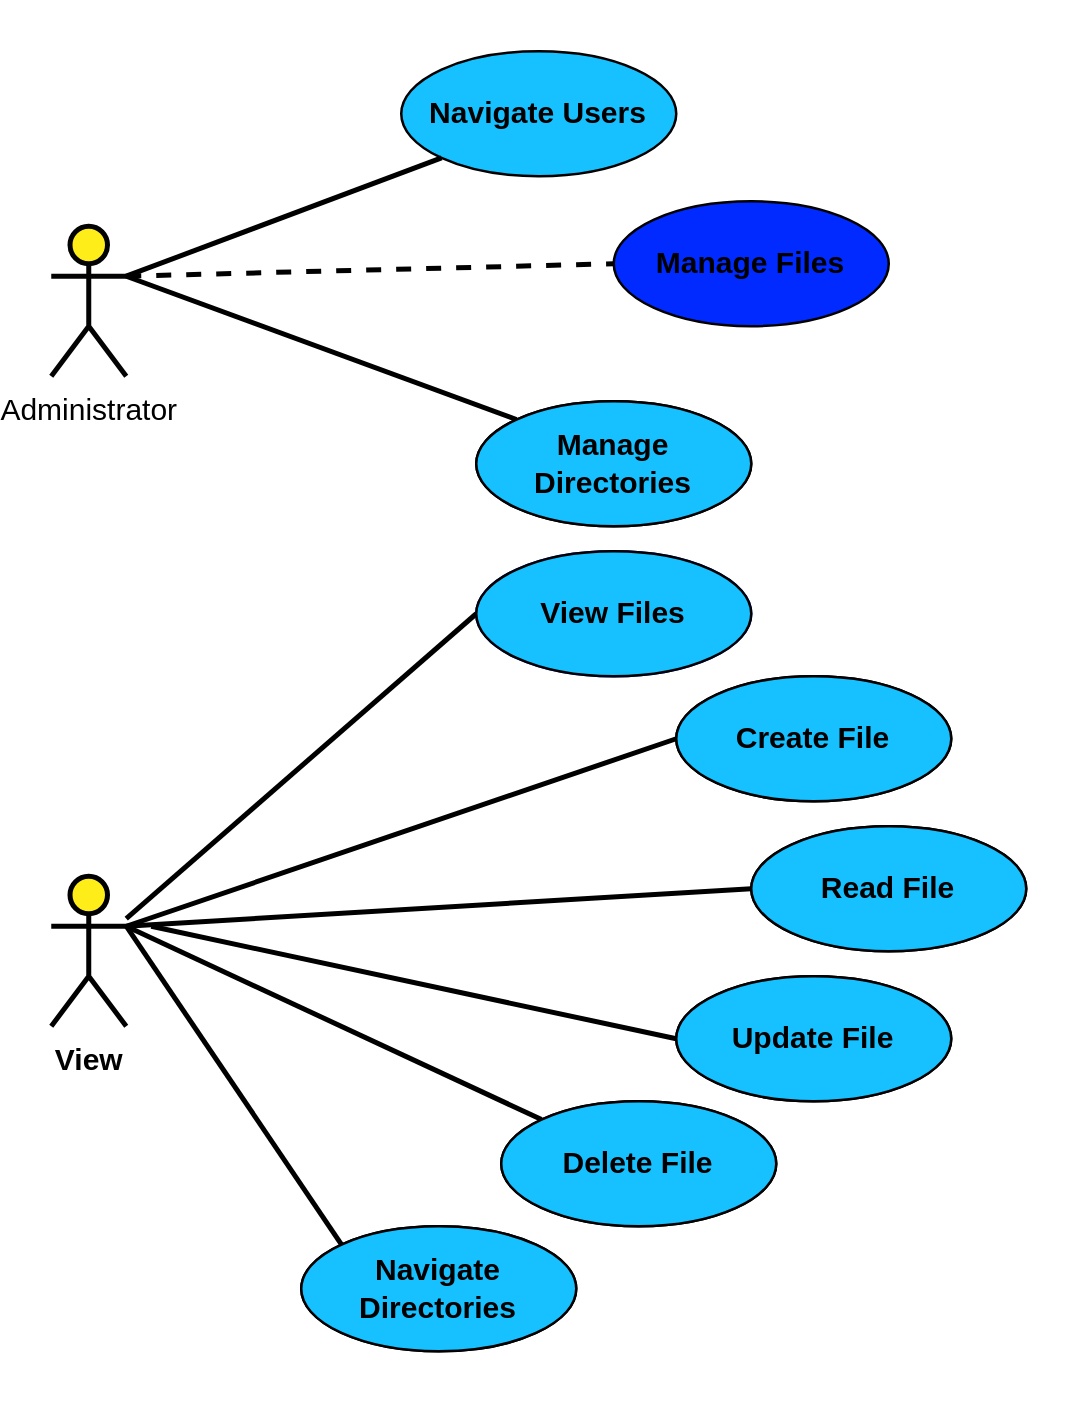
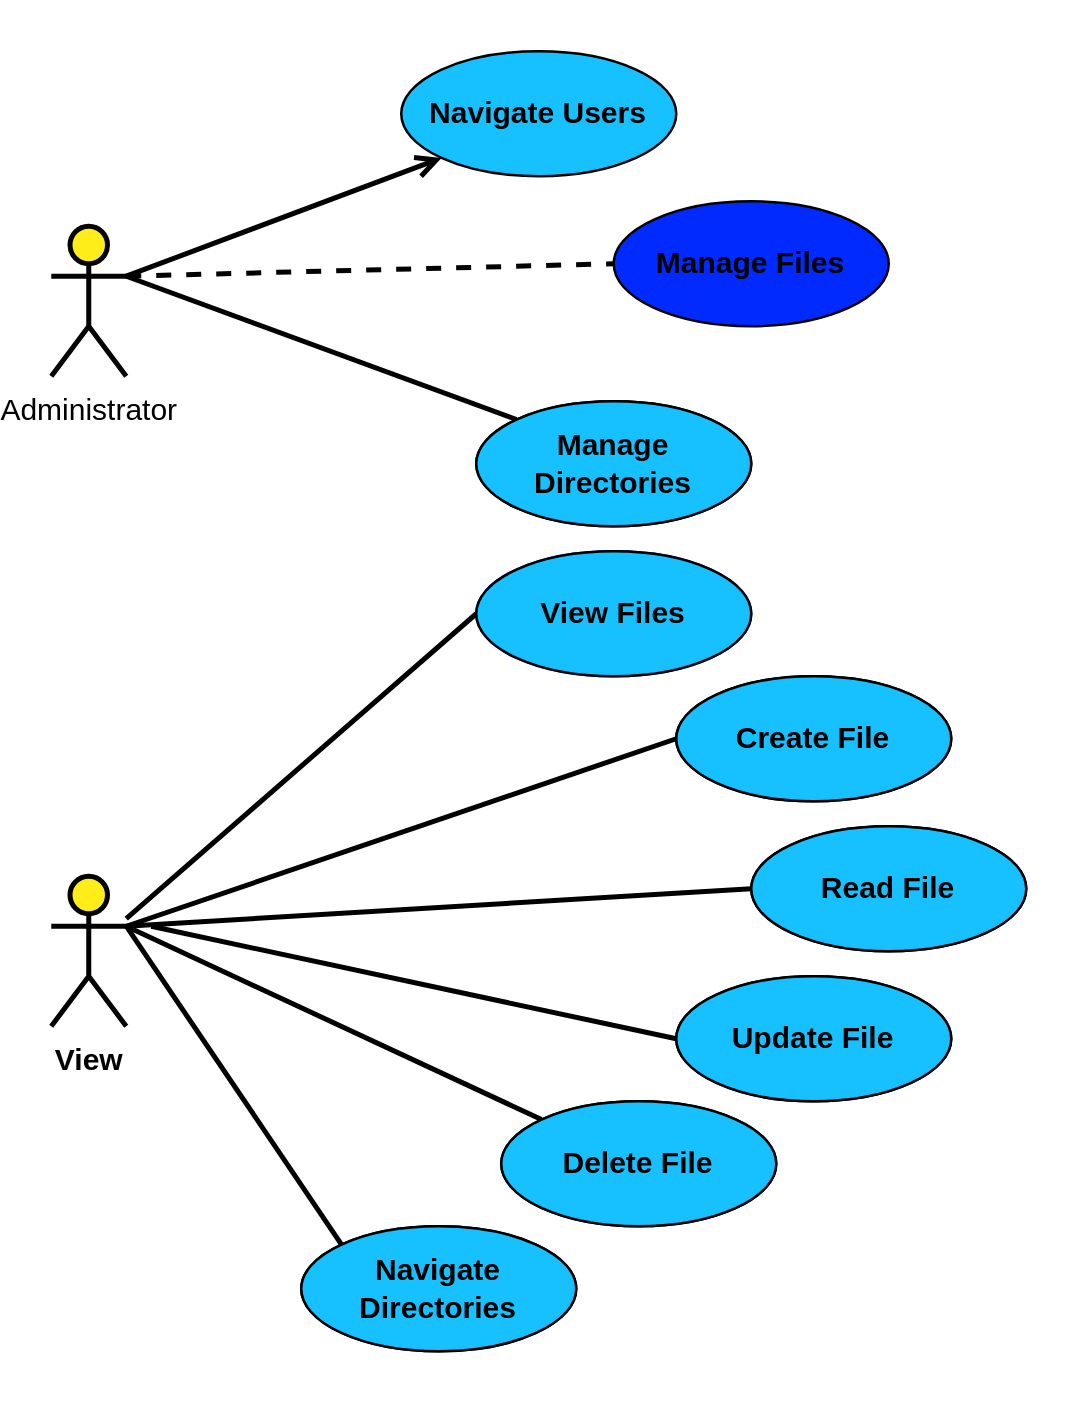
- <mxCell id="14" value="" style="edgeStyle=none;html=1;endArrow=none;verticalAlign=bottom;entryX=0;entryY=1;entryDx=0;entryDy=0;exitX=1;exitY=0.333;exitDx=0;exitDy=0;exitPerimeter=0;strokeColor=#000000;strokeWidth=2;" parent="1" source="2" target="4" edge="1"><mxGeometry width="160" relative="1" as="geometry"><mxPoint x="70" y="100" as="sourcePoint" /><mxPoint x="220" y="120" as="targetPoint" /></mxGeometry></mxCell>
+ <mxCell id="14" value="" style="edgeStyle=none;html=1;endArrow=open;verticalAlign=bottom;entryX=0;entryY=1;entryDx=0;entryDy=0;exitX=1;exitY=0.333;exitDx=0;exitDy=0;exitPerimeter=0;strokeColor=#000000;strokeWidth=2;" parent="1" source="2" target="4" edge="1"><mxGeometry width="160" relative="1" as="geometry"><mxPoint x="70" y="100" as="sourcePoint" /><mxPoint x="220" y="120" as="targetPoint" /></mxGeometry></mxCell>
